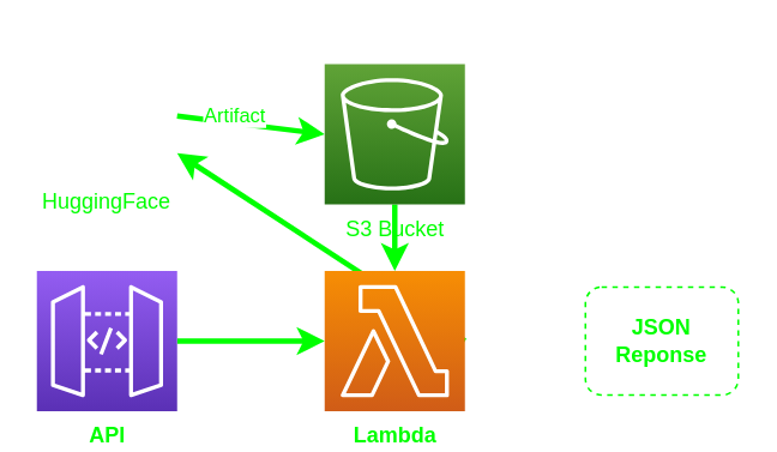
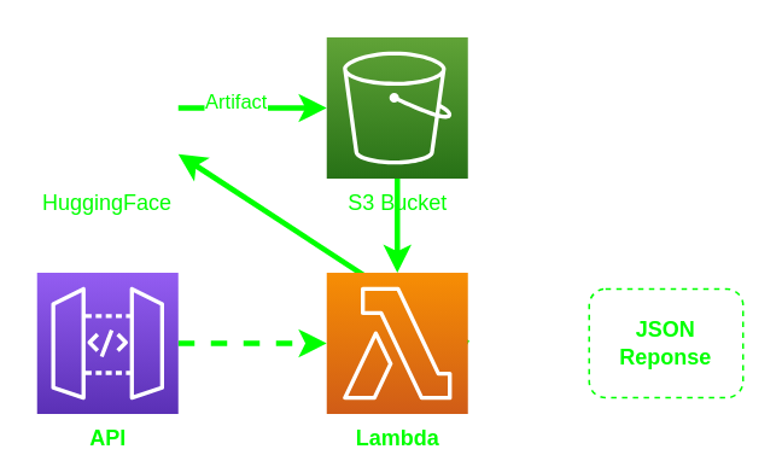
- <mxCell id="10" value="&lt;font color=&quot;#00ff00&quot;&gt;S3 Bucket&lt;/font&gt;" style="sketch=0;points=[[0,0,0],[0.25,0,0],[0.5,0,0],[0.75,0,0],[1,0,0],[0,1,0],[0.25,1,0],[0.5,1,0],[0.75,1,0],[1,1,0],[0,0.25,0],[0,0.5,0],[0,0.75,0],[1,0.25,0],[1,0.5,0],[1,0.75,0]];outlineConnect=0;fontColor=#232F3E;gradientColor=#60A337;gradientDirection=north;fillColor=#277116;strokeColor=#ffffff;dashed=0;verticalLabelPosition=bottom;verticalAlign=top;align=center;html=1;fontSize=12;fontStyle=0;aspect=fixed;shape=mxgraph.aws4.resourceIcon;resIcon=mxgraph.aws4.s3;" vertex="1" parent="1"><mxGeometry x="180" y="35" width="78" height="78" as="geometry" /></mxCell>
+ <mxCell id="10" value="&lt;font color=&quot;#00ff00&quot;&gt;S3 Bucket&lt;/font&gt;" style="sketch=0;points=[[0,0,0],[0.25,0,0],[0.5,0,0],[0.75,0,0],[1,0,0],[0,1,0],[0.25,1,0],[0.5,1,0],[0.75,1,0],[1,1,0],[0,0.25,0],[0,0.5,0],[0,0.75,0],[1,0.25,0],[1,0.5,0],[1,0.75,0]];outlineConnect=0;fontColor=#232F3E;gradientColor=#60A337;gradientDirection=north;fillColor=#277116;strokeColor=#ffffff;dashed=0;verticalLabelPosition=bottom;verticalAlign=top;align=center;html=1;fontSize=12;fontStyle=0;aspect=fixed;shape=mxgraph.aws4.resourceIcon;resIcon=mxgraph.aws4.s3;" vertex="1" parent="1"><mxGeometry x="180" y="20" width="78" height="78" as="geometry" /></mxCell>
- <mxCell id="5" style="edgeStyle=none;html=1;entryX=0;entryY=0.5;entryDx=0;entryDy=0;entryPerimeter=0;strokeColor=#00FF00;strokeWidth=3;" edge="1" parent="1" source="6" target="8"><mxGeometry relative="1" as="geometry" /></mxCell>
+ <mxCell id="5" style="edgeStyle=none;html=1;entryX=0;entryY=0.5;entryDx=0;entryDy=0;entryPerimeter=0;strokeColor=#00FF00;strokeWidth=3;dashed=1;" edge="1" parent="1" source="6" target="8"><mxGeometry relative="1" as="geometry" /></mxCell>
